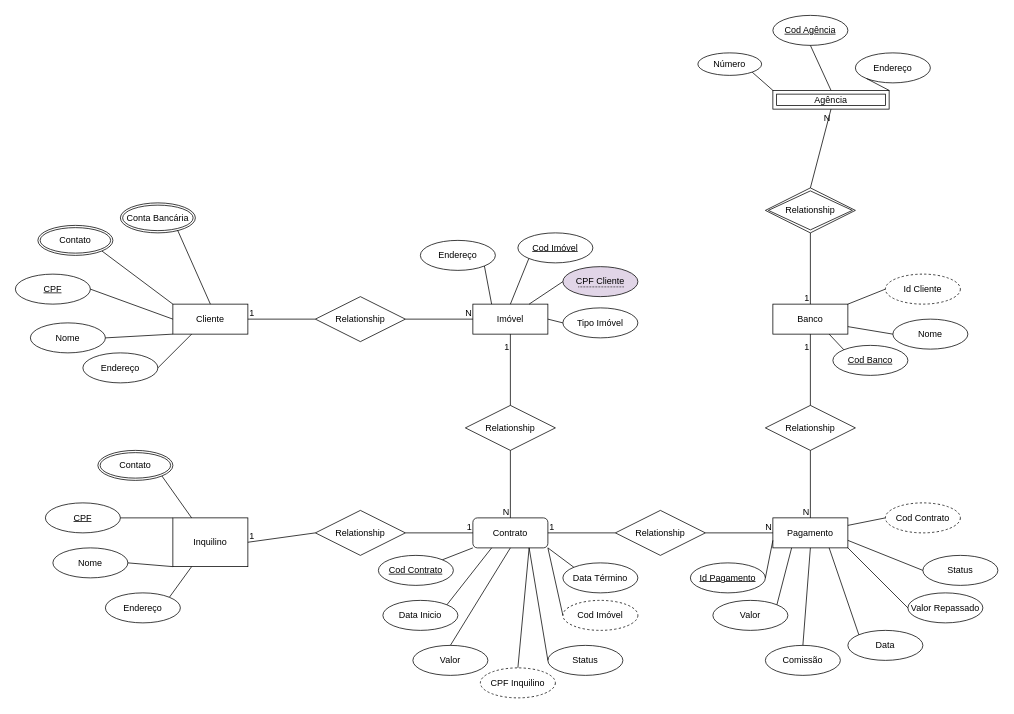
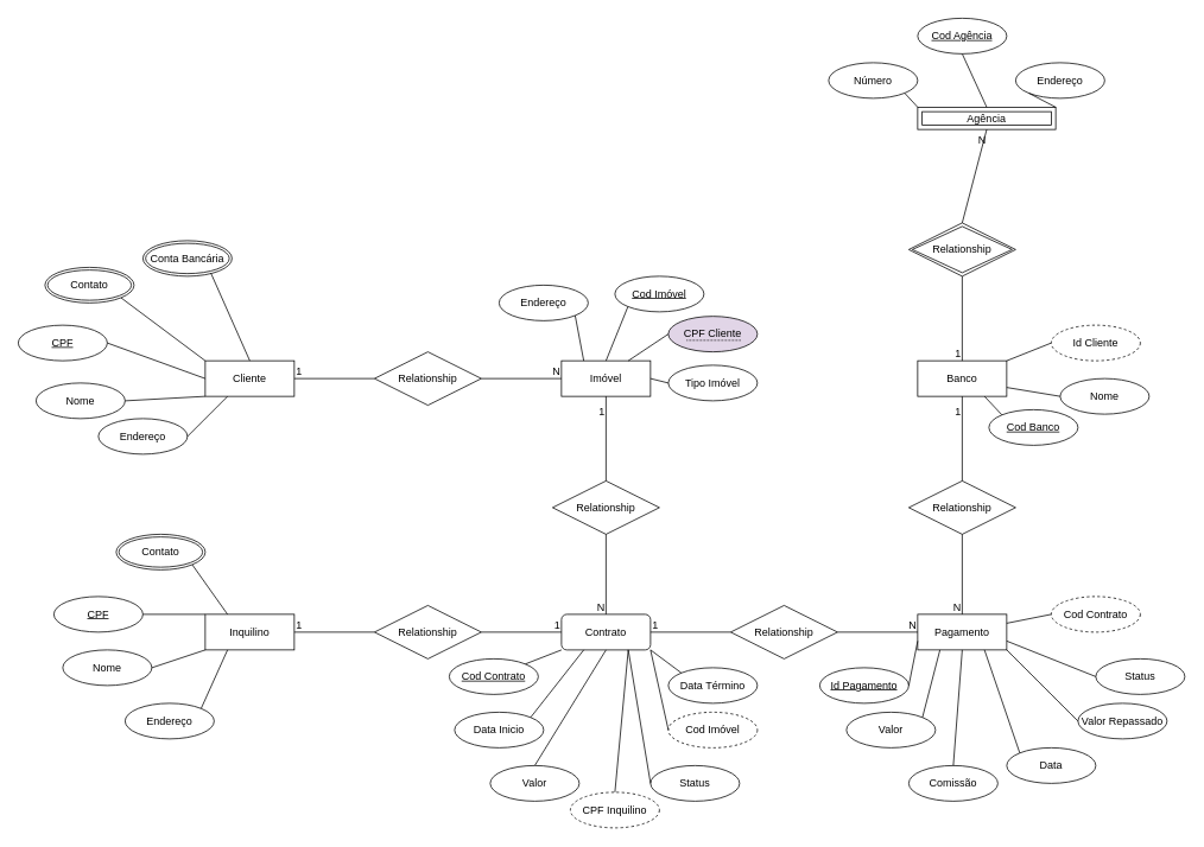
- <mxCell id="101" value="Número" style="ellipse;whiteSpace=wrap;html=1;align=center;" vertex="1" parent="1"><mxGeometry x="930" y="70" width="85" height="30" as="geometry" /></mxCell>
+ <mxCell id="101" value="Número" style="ellipse;whiteSpace=wrap;html=1;align=center;" vertex="1" parent="1"><mxGeometry x="930" y="70" width="100" height="40" as="geometry" /></mxCell>
- <mxCell id="18" value="Inquilino" style="whiteSpace=wrap;html=1;align=center;" vertex="1" parent="1"><mxGeometry x="230" y="690" width="100" height="65" as="geometry" /></mxCell>
+ <mxCell id="18" value="Inquilino" style="whiteSpace=wrap;html=1;align=center;" vertex="1" parent="1"><mxGeometry x="230" y="690" width="100" height="40" as="geometry" /></mxCell>
